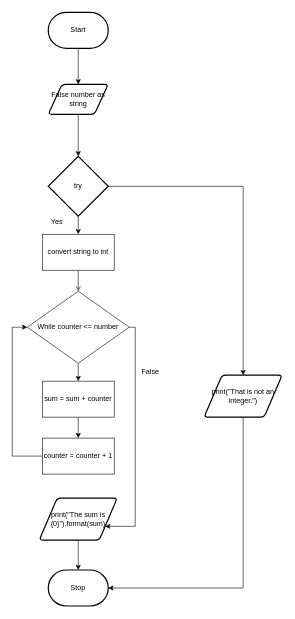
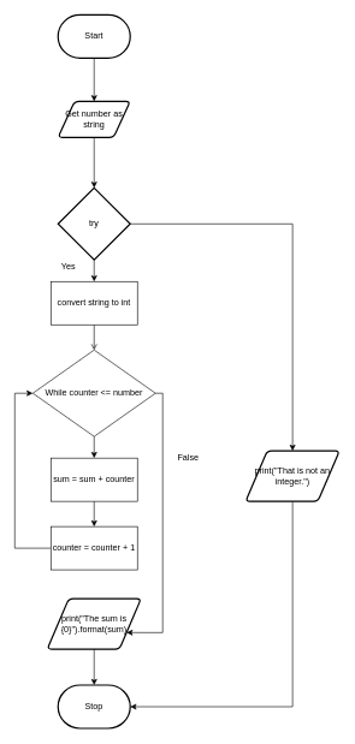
- <mxCell id="3" value="False number as string" style="shape=parallelogram;html=1;strokeWidth=2;perimeter=parallelogramPerimeter;whiteSpace=wrap;rounded=1;arcSize=12;size=0.23;" parent="1" vertex="1"><mxGeometry x="80" y="140" width="100" height="50" as="geometry" /></mxCell>
+ <mxCell id="3" value="Get number as string" style="shape=parallelogram;html=1;strokeWidth=2;perimeter=parallelogramPerimeter;whiteSpace=wrap;rounded=1;arcSize=12;size=0.23;" parent="1" vertex="1"><mxGeometry x="80" y="140" width="100" height="50" as="geometry" /></mxCell>
- <mxCell id="11" value="False" style="text;html=1;resizable=0;autosize=1;align=center;verticalAlign=middle;points=[];fillColor=none;strokeColor=none;rounded=0;" parent="1" vertex="1"><mxGeometry x="225" y="610" width="50" height="20" as="geometry" /></mxCell>
+ <mxCell id="11" value="False" style="text;html=1;resizable=0;autosize=1;align=center;verticalAlign=middle;points=[];fillColor=none;strokeColor=none;rounded=0;" parent="1" vertex="1"><mxGeometry x="235" y="625" width="50" height="20" as="geometry" /></mxCell>
